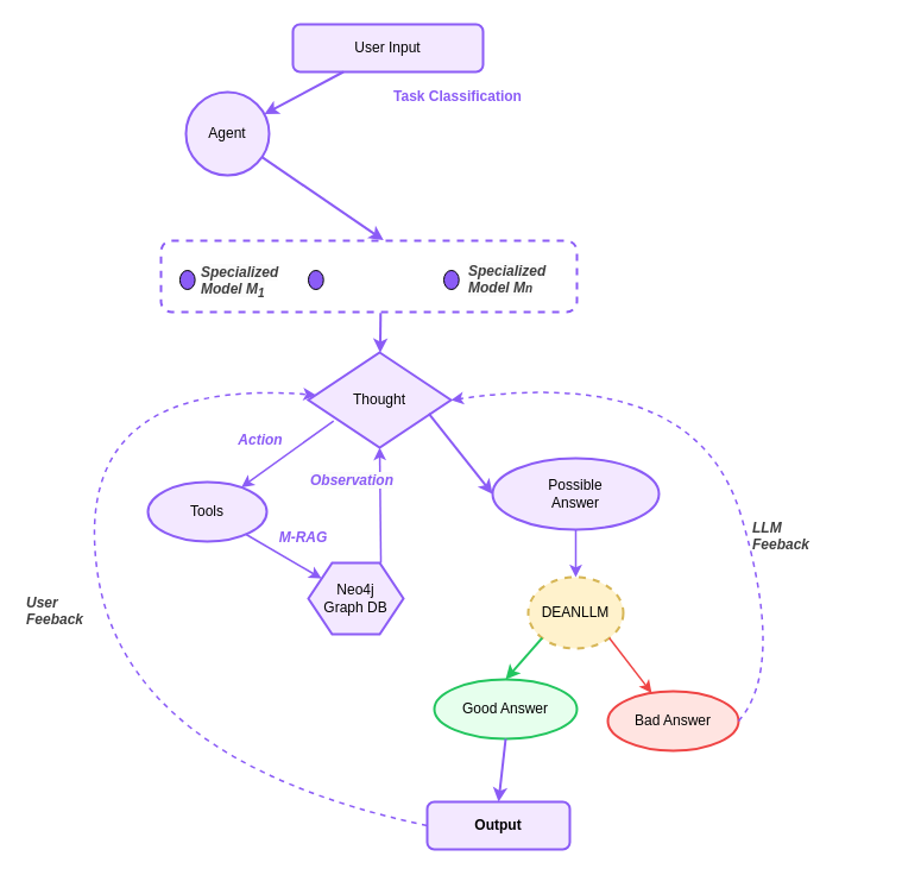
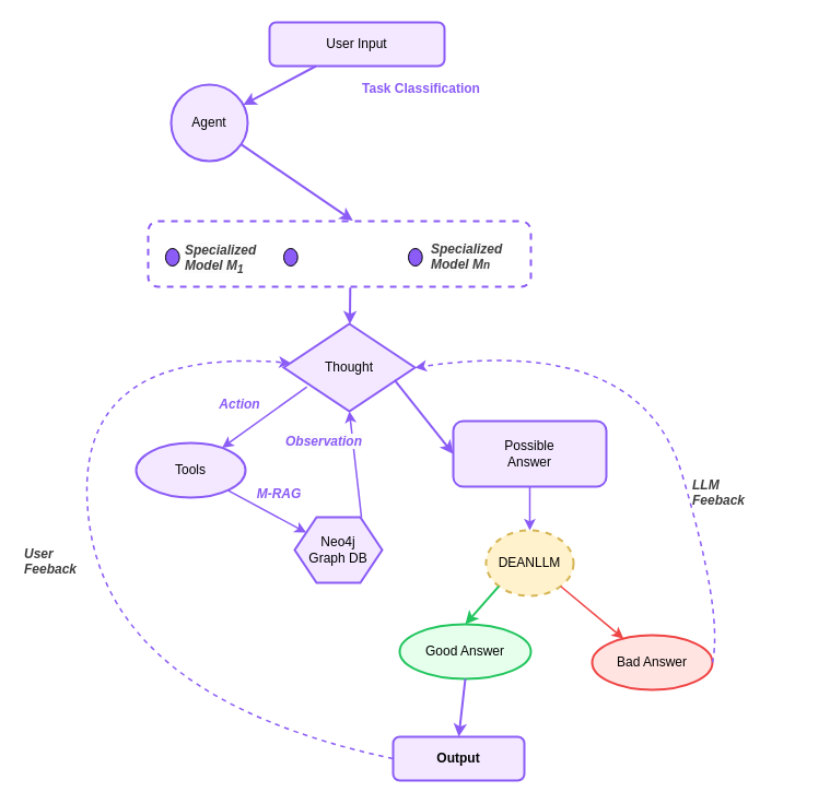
- <mxCell id="15" value="Possible&#10;Answer" style="ellipse;whiteSpace=wrap;html=1;strokeWidth=2;fillColor=#F3E8FF;strokeColor=#8B5CF6;" parent="1" vertex="1"><mxGeometry x="414" y="385" width="140" height="60" as="geometry" /></mxCell>
+ <mxCell id="15" value="Possible&#10;Answer" style="rounded=1;whiteSpace=wrap;html=1;strokeWidth=2;fillColor=#F3E8FF;strokeColor=#8B5CF6;" parent="1" vertex="1"><mxGeometry x="414" y="385" width="140" height="60" as="geometry" /></mxCell>
- <mxCell id="14" value="Neo4j&#10;Graph DB" style="shape=hexagon;perimeter=hexagonPerimeter2;whiteSpace=wrap;html=1;fixedSize=1;strokeWidth=2;fillColor=#F3E8FF;strokeColor=#8B5CF6;" parent="1" vertex="1"><mxGeometry x="259" y="473" width="80" height="60" as="geometry" /></mxCell>
+ <mxCell id="14" value="Neo4j&#10;Graph DB" style="shape=hexagon;perimeter=hexagonPerimeter2;whiteSpace=wrap;html=1;fixedSize=1;strokeWidth=2;fillColor=#F3E8FF;strokeColor=#8B5CF6;" parent="1" vertex="1"><mxGeometry x="269" y="473" width="80" height="60" as="geometry" /></mxCell>
- <mxCell id="17" value="Bad Answer" style="ellipse;whiteSpace=wrap;html=1;strokeWidth=2;fillColor=#FFE4E1;strokeColor=#EF4444;gradientColor=none;shadow=0;" parent="1" vertex="1"><mxGeometry x="511" y="581" width="110" height="50" as="geometry" /></mxCell>
+ <mxCell id="17" value="Bad Answer" style="ellipse;whiteSpace=wrap;html=1;strokeWidth=2;fillColor=#FFE4E1;strokeColor=#EF4444;gradientColor=none;shadow=0;" parent="1" vertex="1"><mxGeometry x="541" y="581" width="110" height="50" as="geometry" /></mxCell>
